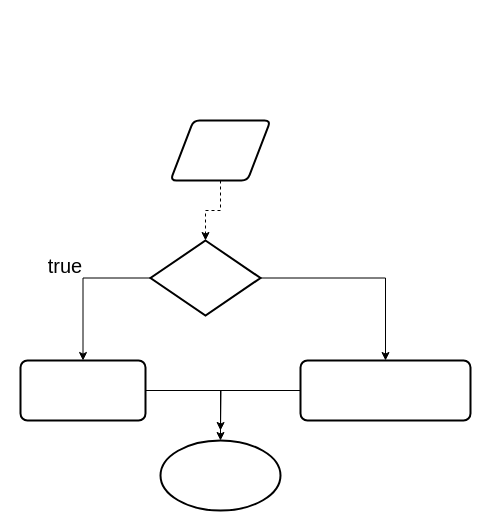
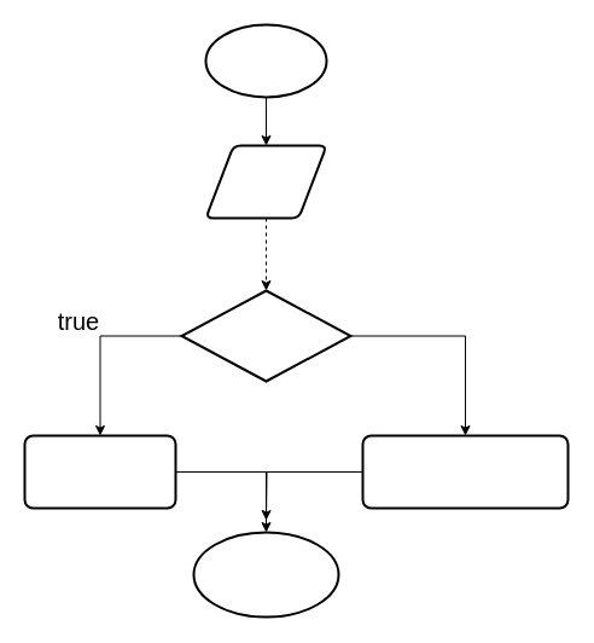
+ <mxCell id="4" value="&lt;span style=&quot;color: rgb(255, 255, 255);&quot;&gt;Start&lt;/span&gt;" style="strokeWidth=2;html=1;shape=mxgraph.flowchart.start_1;whiteSpace=wrap;fontSize=20;" vertex="1" parent="1"><mxGeometry x="170" y="20" width="100" height="60" as="geometry" /></mxCell>
+ <mxCell id="3" value="" style="edgeStyle=orthogonalEdgeStyle;rounded=0;orthogonalLoop=1;jettySize=auto;html=1;fontSize=20;" edge="1" parent="1" source="4" target="6"><mxGeometry relative="1" as="geometry" /></mxCell>
- <mxCell id="9" value="&lt;span style=&quot;color: rgb(255, 255, 255);&quot;&gt;n &amp;gt;= 5?&lt;/span&gt;" style="strokeWidth=2;html=1;shape=mxgraph.flowchart.decision;whiteSpace=wrap;fontSize=20;" vertex="1" parent="1"><mxGeometry x="150" y="240" width="110" height="75" as="geometry" /></mxCell>
+ <mxCell id="9" value="&lt;span style=&quot;color: rgb(255, 255, 255);&quot;&gt;n &amp;gt;= 5?&lt;/span&gt;" style="strokeWidth=2;html=1;shape=mxgraph.flowchart.decision;whiteSpace=wrap;fontSize=20;" vertex="1" parent="1"><mxGeometry x="150" y="240" width="140" height="75" as="geometry" /></mxCell>
